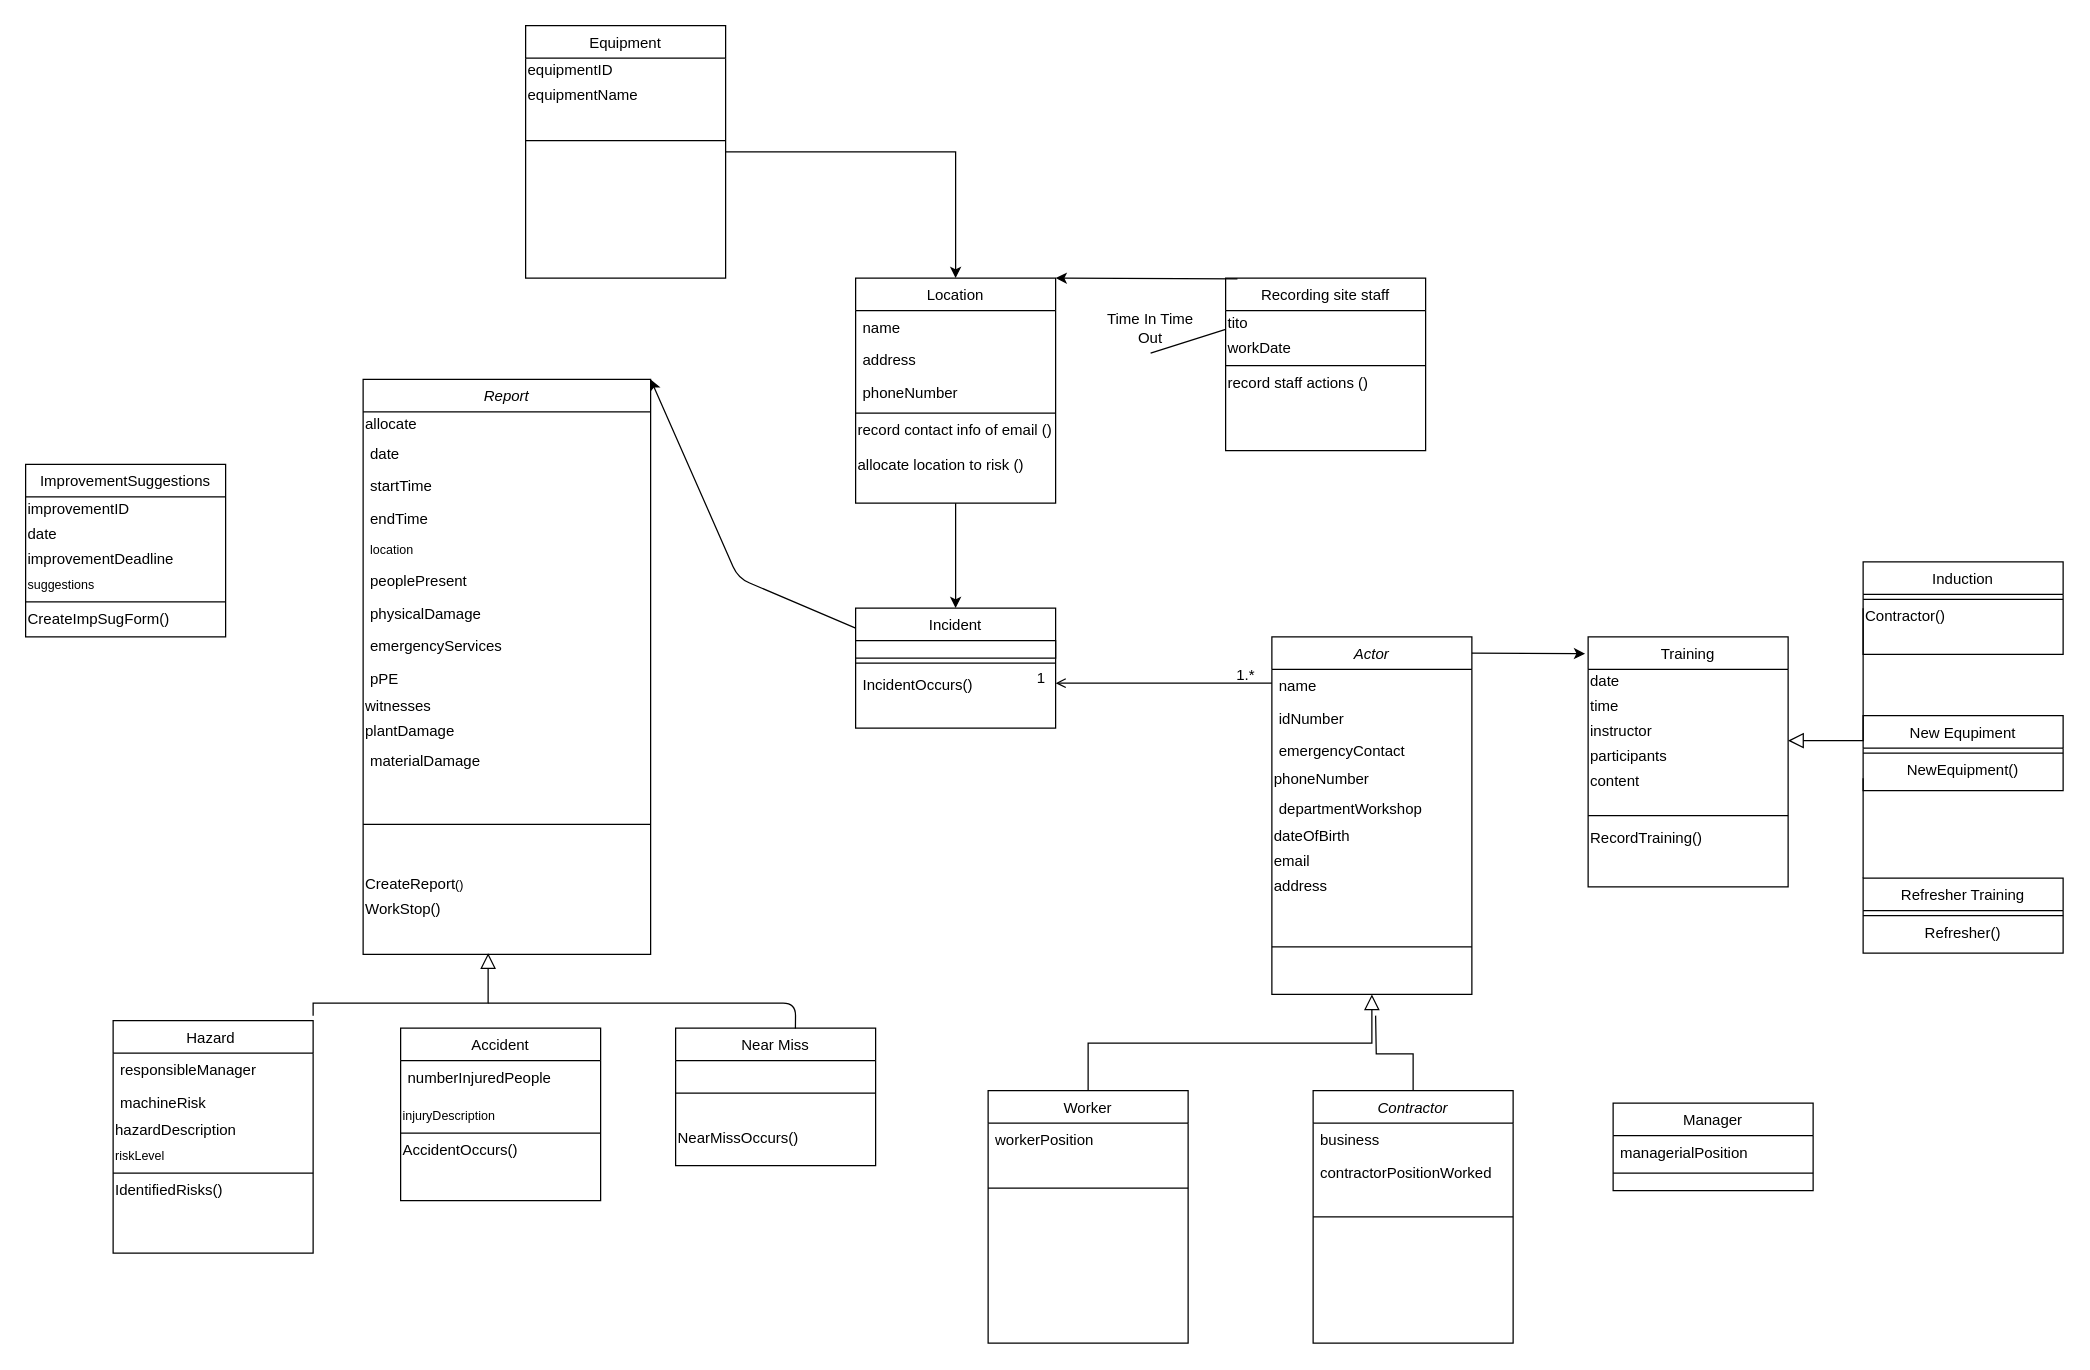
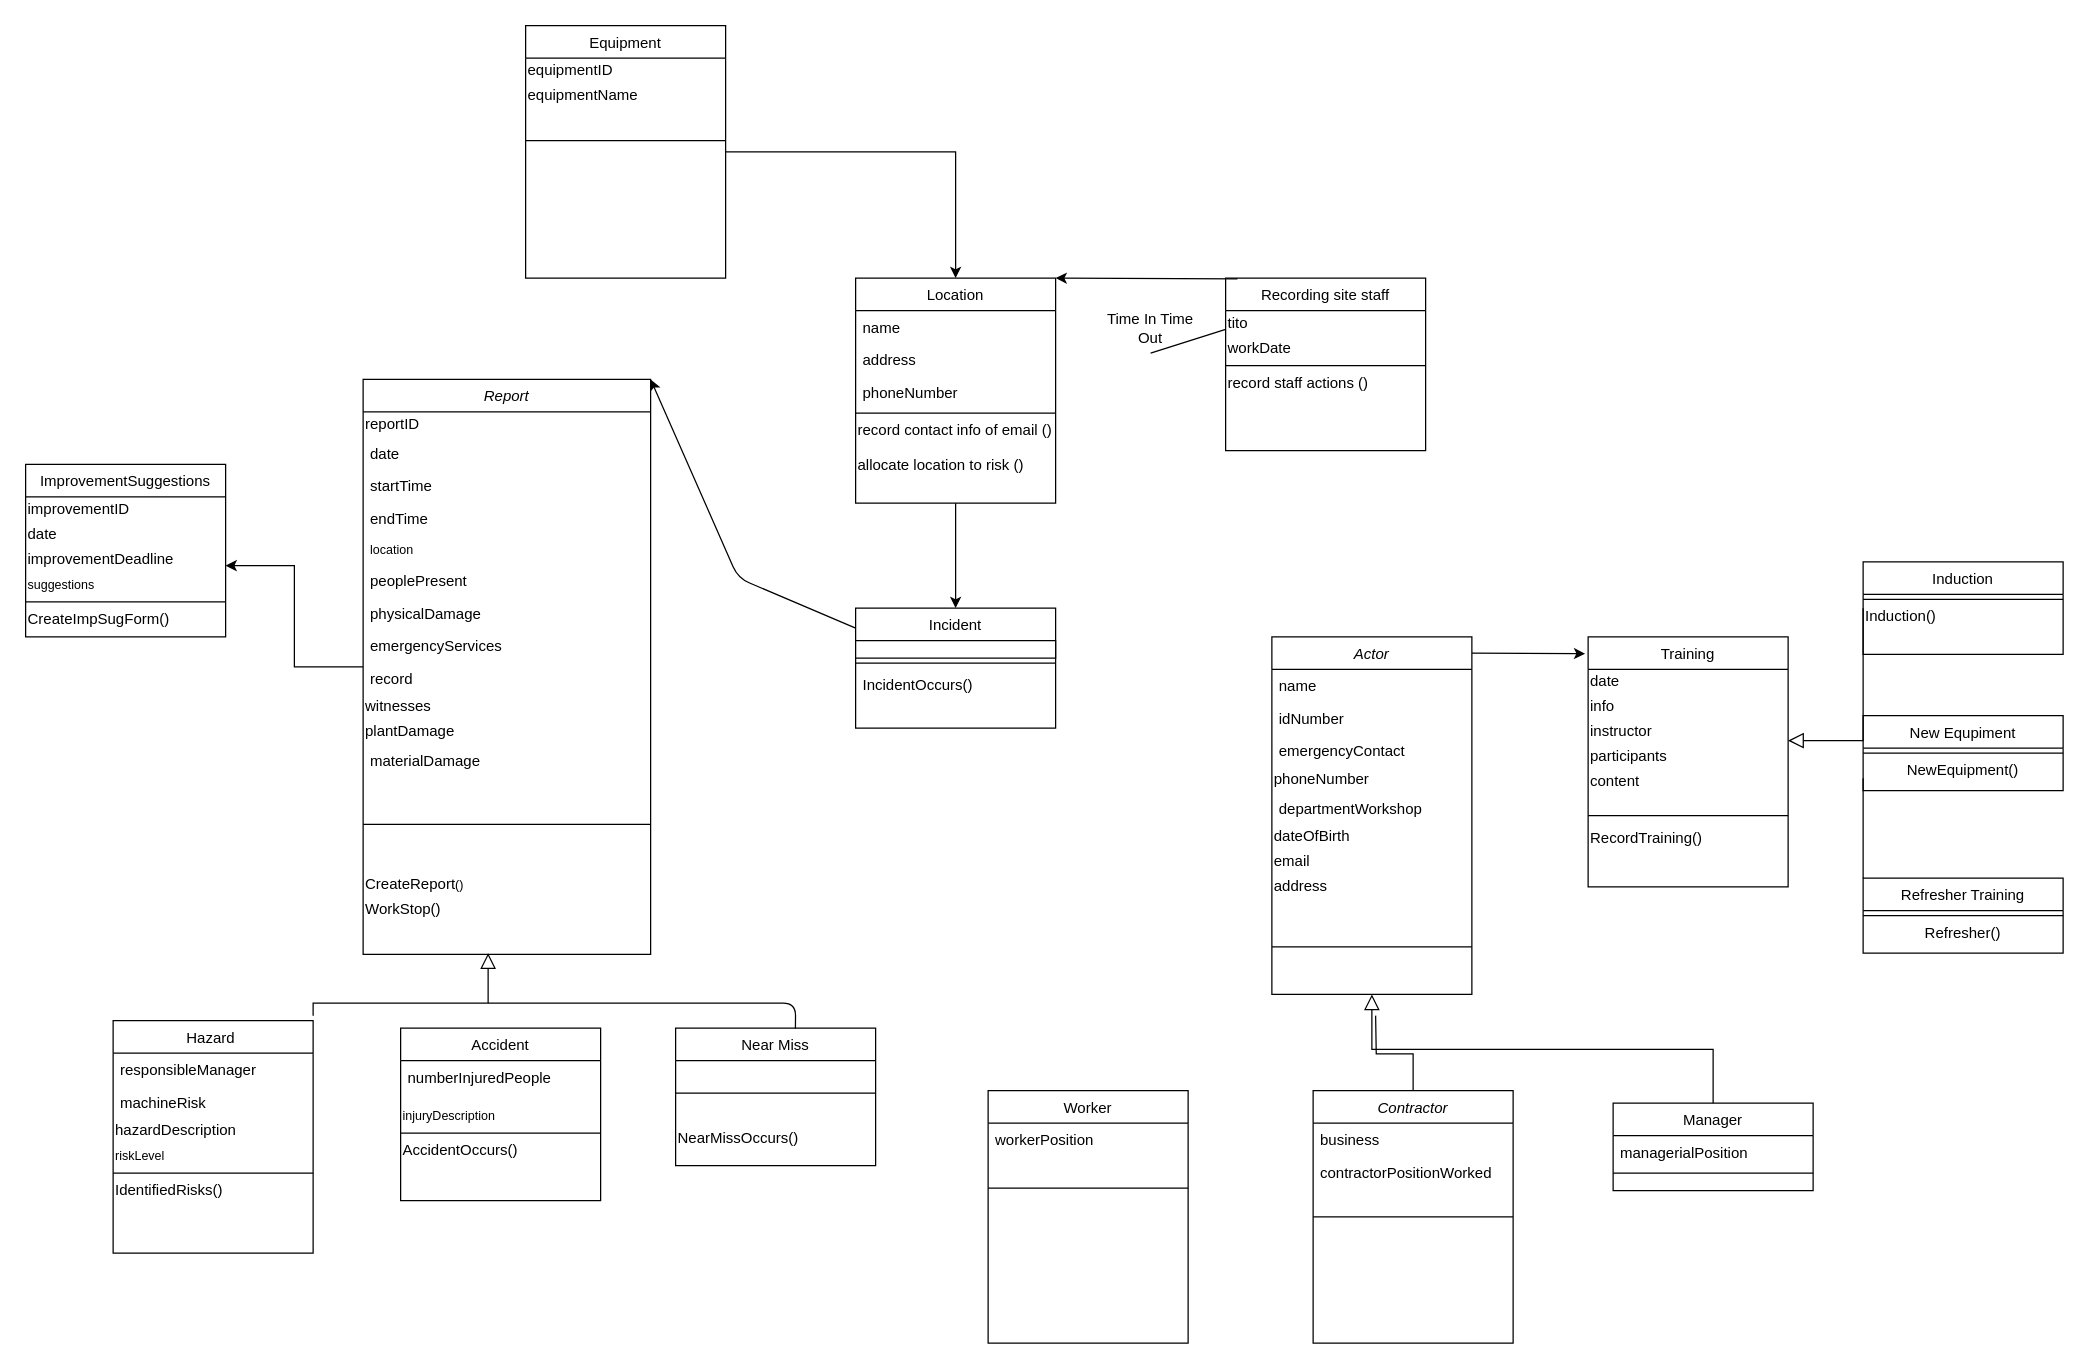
- <mxCell id="34" value="&lt;font style=&quot;font-size: 12px&quot;&gt;allocate&lt;/font&gt;" style="text;html=1;strokeColor=none;fillColor=none;align=left;verticalAlign=middle;whiteSpace=wrap;rounded=0;fontSize=10;" parent="33" vertex="1"><mxGeometry y="26" width="230" height="20" as="geometry" /></mxCell>
+ <mxCell id="34" value="&lt;font style=&quot;font-size: 12px&quot;&gt;reportID&lt;/font&gt;" style="text;html=1;strokeColor=none;fillColor=none;align=left;verticalAlign=middle;whiteSpace=wrap;rounded=0;fontSize=10;" parent="33" vertex="1"><mxGeometry y="26" width="230" height="20" as="geometry" /></mxCell>
- <mxCell id="65" value="Contractor()" style="text;html=1;strokeColor=none;fillColor=none;align=left;verticalAlign=middle;whiteSpace=wrap;rounded=0;" parent="63" vertex="1"><mxGeometry y="34" width="160" height="20" as="geometry" /></mxCell>
+ <mxCell id="65" value="Induction()" style="text;html=1;strokeColor=none;fillColor=none;align=left;verticalAlign=middle;whiteSpace=wrap;rounded=0;" parent="63" vertex="1"><mxGeometry y="34" width="160" height="20" as="geometry" /></mxCell>
+ <mxCell id="32" style="edgeStyle=orthogonalEdgeStyle;rounded=0;orthogonalLoop=1;jettySize=auto;html=1;entryX=1;entryY=0.75;entryDx=0;entryDy=0;startArrow=none;startFill=0;endArrow=classic;endFill=1;fontSize=12;" parent="1" source="33" target="108" edge="1"><mxGeometry relative="1" as="geometry" /></mxCell>
- <mxCell id="42" value="pPE" style="text;align=left;verticalAlign=top;spacingLeft=4;spacingRight=4;overflow=hidden;rotatable=0;points=[[0,0.5],[1,0.5]];portConstraint=eastwest;rounded=0;shadow=0;html=0;" parent="33" vertex="1"><mxGeometry y="226" width="230" height="26" as="geometry" /></mxCell>
+ <mxCell id="42" value="record" style="text;align=left;verticalAlign=top;spacingLeft=4;spacingRight=4;overflow=hidden;rotatable=0;points=[[0,0.5],[1,0.5]];portConstraint=eastwest;rounded=0;shadow=0;html=0;" parent="33" vertex="1"><mxGeometry y="226" width="230" height="26" as="geometry" /></mxCell>
- <mxCell id="17" value="" style="endArrow=open;shadow=0;strokeWidth=1;rounded=0;endFill=1;edgeStyle=elbowEdgeStyle;elbow=vertical;" parent="1" source="2" target="25" edge="1"><mxGeometry x="0.5" y="41" relative="1" as="geometry"><mxPoint x="730" y="714" as="sourcePoint" /><mxPoint x="890" y="714" as="targetPoint" /><mxPoint x="-40" y="32" as="offset" /></mxGeometry></mxCell>
- <mxCell id="18" value="1.*" style="resizable=0;align=left;verticalAlign=bottom;labelBackgroundColor=none;fontSize=12;" parent="17" connectable="0" vertex="1"><mxGeometry x="-1" relative="1" as="geometry"><mxPoint x="-30" y="2" as="offset" /></mxGeometry></mxCell>
- <mxCell id="19" value="1" style="resizable=0;align=right;verticalAlign=bottom;labelBackgroundColor=none;fontSize=12;" parent="17" connectable="0" vertex="1"><mxGeometry x="1" relative="1" as="geometry"><mxPoint x="-7" y="4" as="offset" /></mxGeometry></mxCell>
- <mxCell id="75" value="time" style="text;html=1;strokeColor=none;fillColor=none;align=left;verticalAlign=middle;whiteSpace=wrap;rounded=0;" parent="73" vertex="1"><mxGeometry y="46" width="160" height="20" as="geometry" /></mxCell>
+ <mxCell id="75" value="info" style="text;html=1;strokeColor=none;fillColor=none;align=left;verticalAlign=middle;whiteSpace=wrap;rounded=0;" parent="73" vertex="1"><mxGeometry y="46" width="160" height="20" as="geometry" /></mxCell>
- <mxCell id="12" value="" style="endArrow=block;endSize=10;endFill=0;shadow=0;strokeWidth=1;rounded=0;edgeStyle=elbowEdgeStyle;elbow=vertical;" parent="1" source="29" target="2" edge="1"><mxGeometry width="160" relative="1" as="geometry"><mxPoint x="550" y="725" as="sourcePoint" /><mxPoint x="550" y="725" as="targetPoint" /></mxGeometry></mxCell>
+ <mxCell id="16" value="" style="endArrow=block;endSize=10;endFill=0;shadow=0;strokeWidth=1;rounded=0;edgeStyle=elbowEdgeStyle;elbow=vertical;" parent="1" source="13" target="2" edge="1"><mxGeometry width="160" relative="1" as="geometry"><mxPoint x="560" y="895" as="sourcePoint" /><mxPoint x="660" y="793" as="targetPoint" /></mxGeometry></mxCell>
